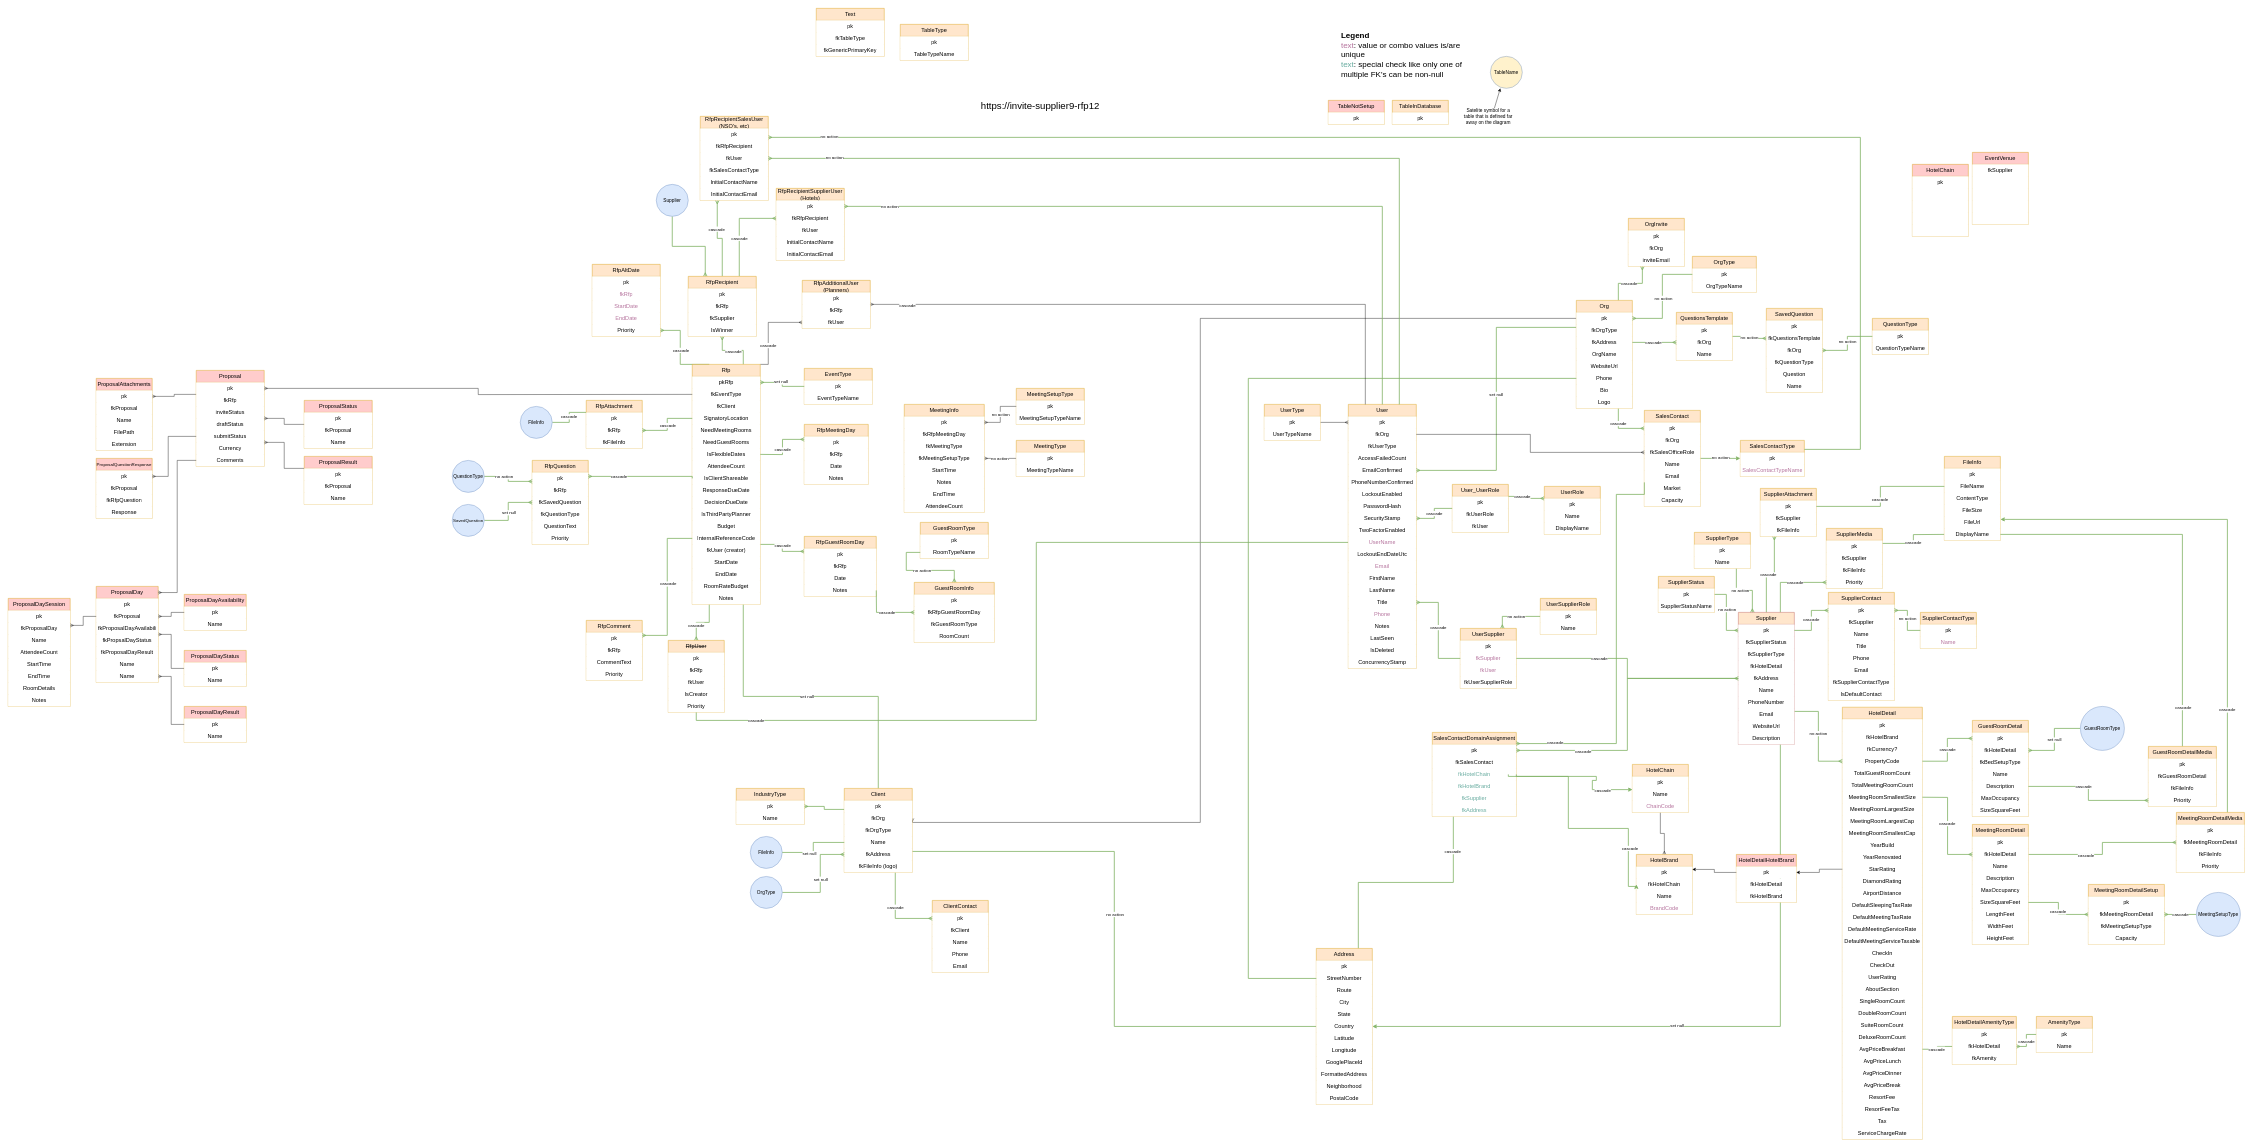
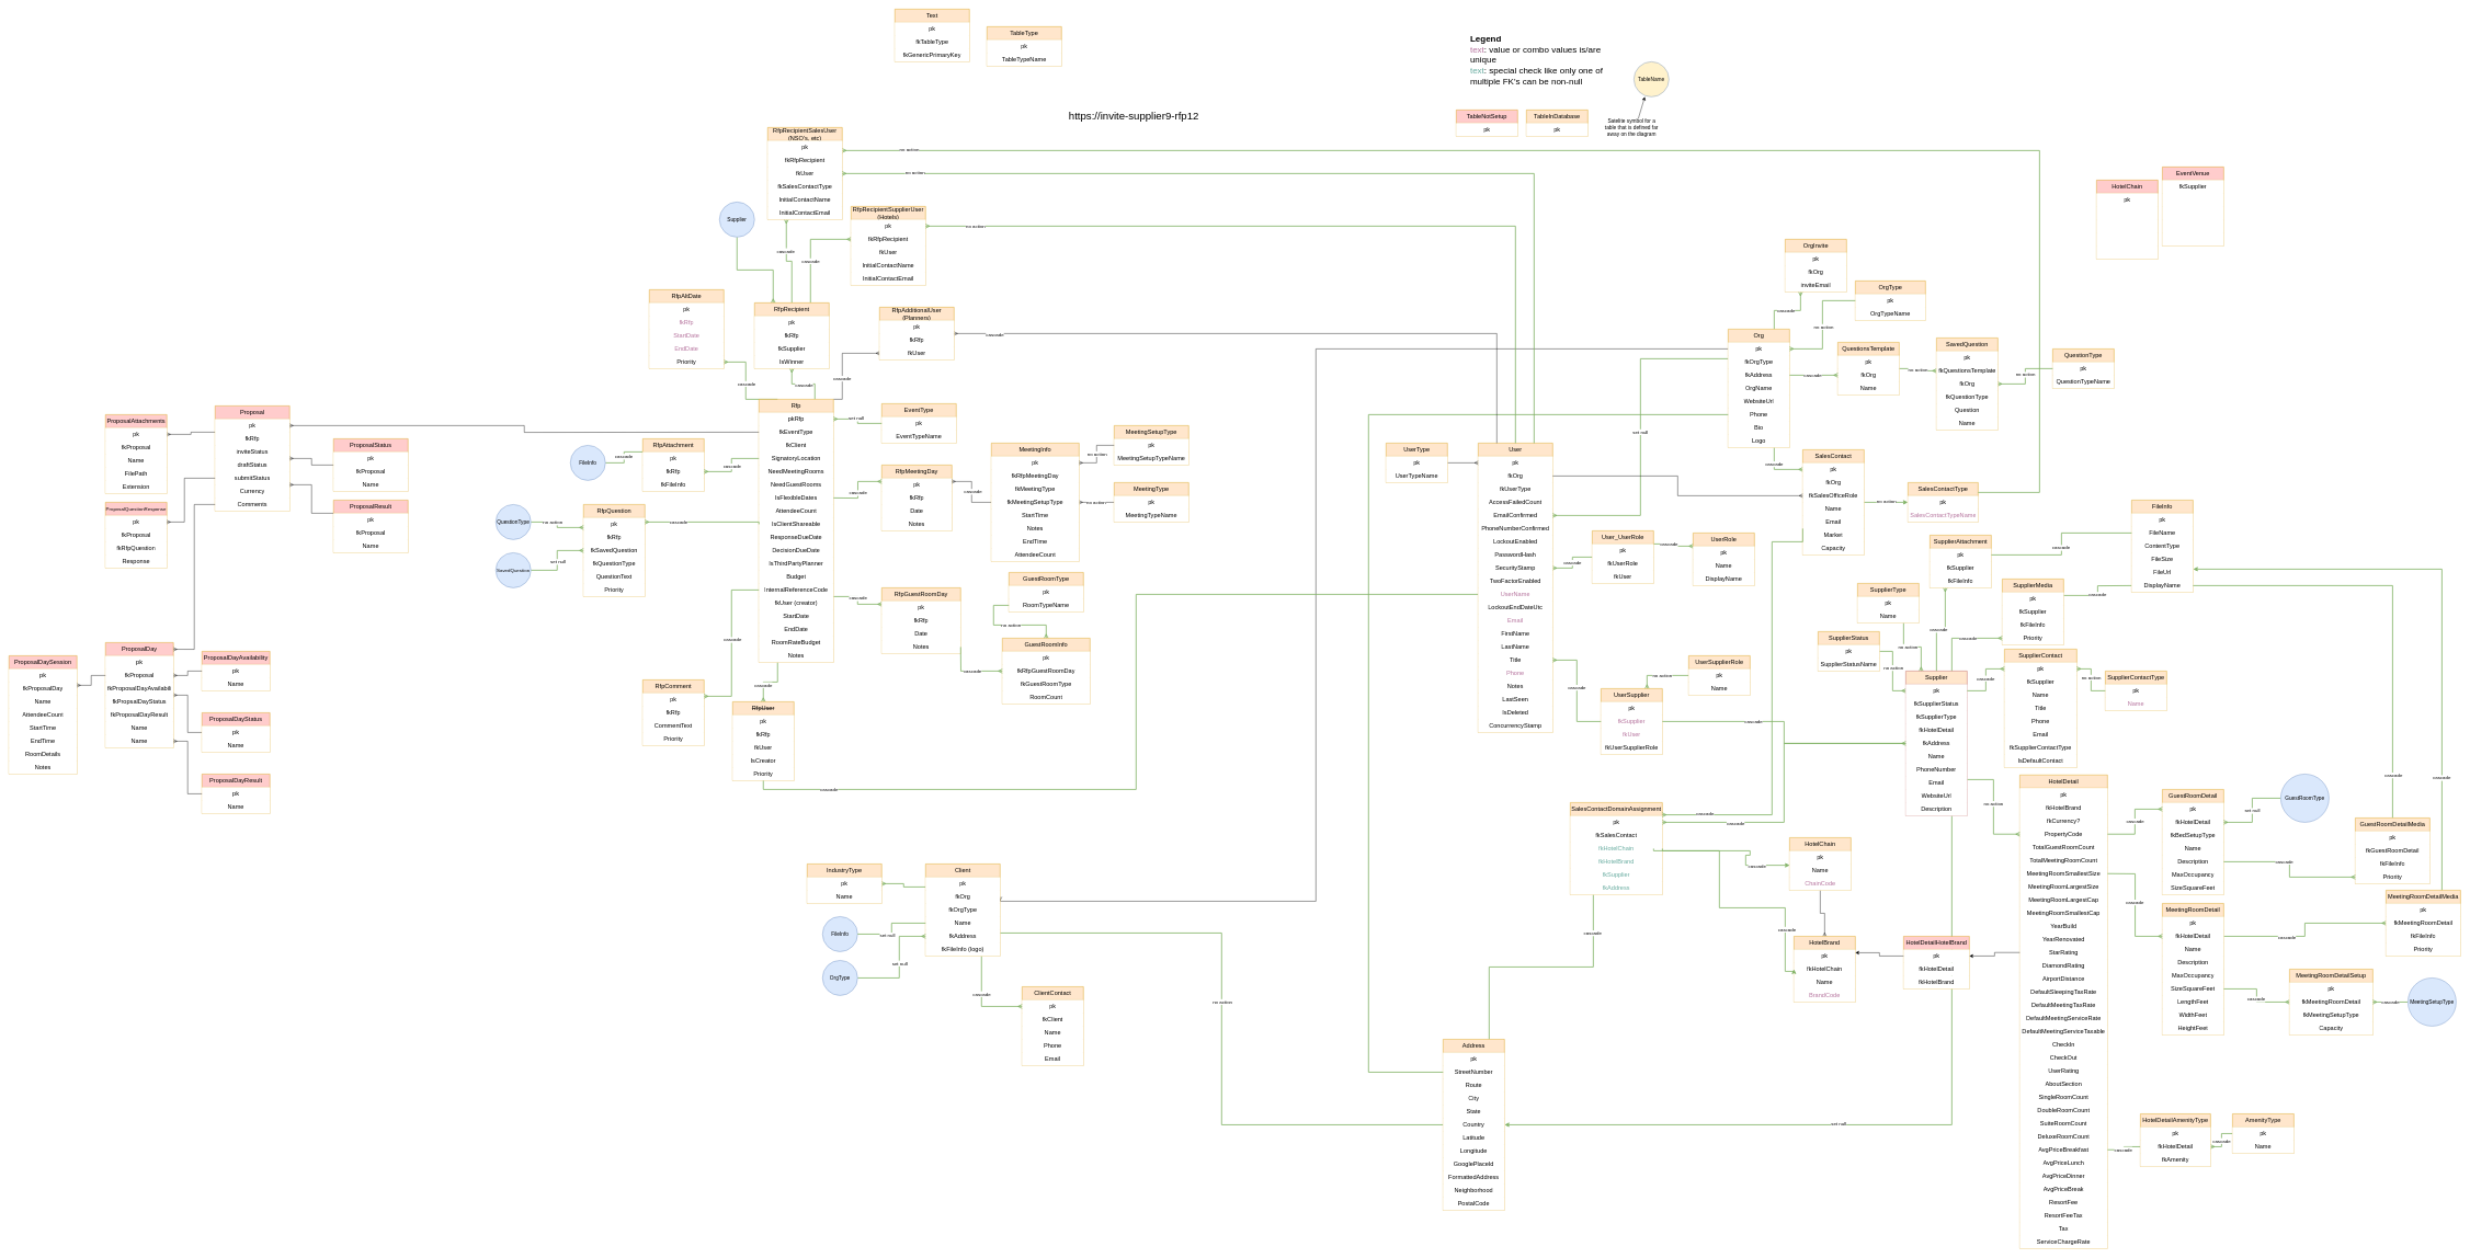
- <mxCell id="501" value="&lt;font style=&quot;font-size: 24px;&quot;&gt;https://invite-supplier9-rfp12&lt;/font&gt;" style="text;strokeColor=none;align=center;fillColor=none;html=1;verticalAlign=middle;whiteSpace=wrap;rounded=0;" parent="1" vertex="1"><mxGeometry x="2435" y="200" width="330" height="130" as="geometry" /></mxCell>
+ <mxCell id="501" value="&lt;font style=&quot;font-size: 24px;&quot;&gt;https://invite-supplier9-rfp12&lt;/font&gt;" style="text;strokeColor=none;align=center;fillColor=none;html=1;verticalAlign=middle;whiteSpace=wrap;rounded=0;" parent="1" vertex="1"><mxGeometry x="2420" y="200" width="330" height="130" as="geometry" /></mxCell>
+ <mxCell id="528" style="edgeStyle=orthogonalEdgeStyle;rounded=0;orthogonalLoop=1;jettySize=auto;html=1;exitX=0;exitY=0.5;exitDx=0;exitDy=0;entryX=1;entryY=0.25;entryDx=0;entryDy=0;endArrow=ERmany;endFill=0;" parent="1" source="530" target="213" edge="1"><mxGeometry relative="1" as="geometry"><mxPoint x="2170" y="1125" as="targetPoint" /></mxGeometry></mxCell>
+ <mxCell id="529" value="cascade" style="edgeLabel;html=1;align=center;verticalAlign=middle;resizable=0;points=[];" parent="528" vertex="1" connectable="0"><mxGeometry x="0.018" y="-2" relative="1" as="geometry"><mxPoint as="offset" /></mxGeometry></mxCell>
- <mxCell id="74" style="edgeStyle=orthogonalEdgeStyle;rounded=0;orthogonalLoop=1;jettySize=auto;html=1;exitX=0.75;exitY=1;exitDx=0;exitDy=0;endArrow=none;endFill=0;strokeWidth=2;fillColor=#d5e8d4;strokeColor=#82b366;" parent="1" source="80" target="230" edge="1"><mxGeometry relative="1" as="geometry" /></mxCell>
- <mxCell id="75" value="set null" style="edgeLabel;html=1;align=center;verticalAlign=middle;resizable=0;points=[];" parent="74" vertex="1" connectable="0"><mxGeometry x="-0.025" relative="1" as="geometry"><mxPoint as="offset" /></mxGeometry></mxCell>
